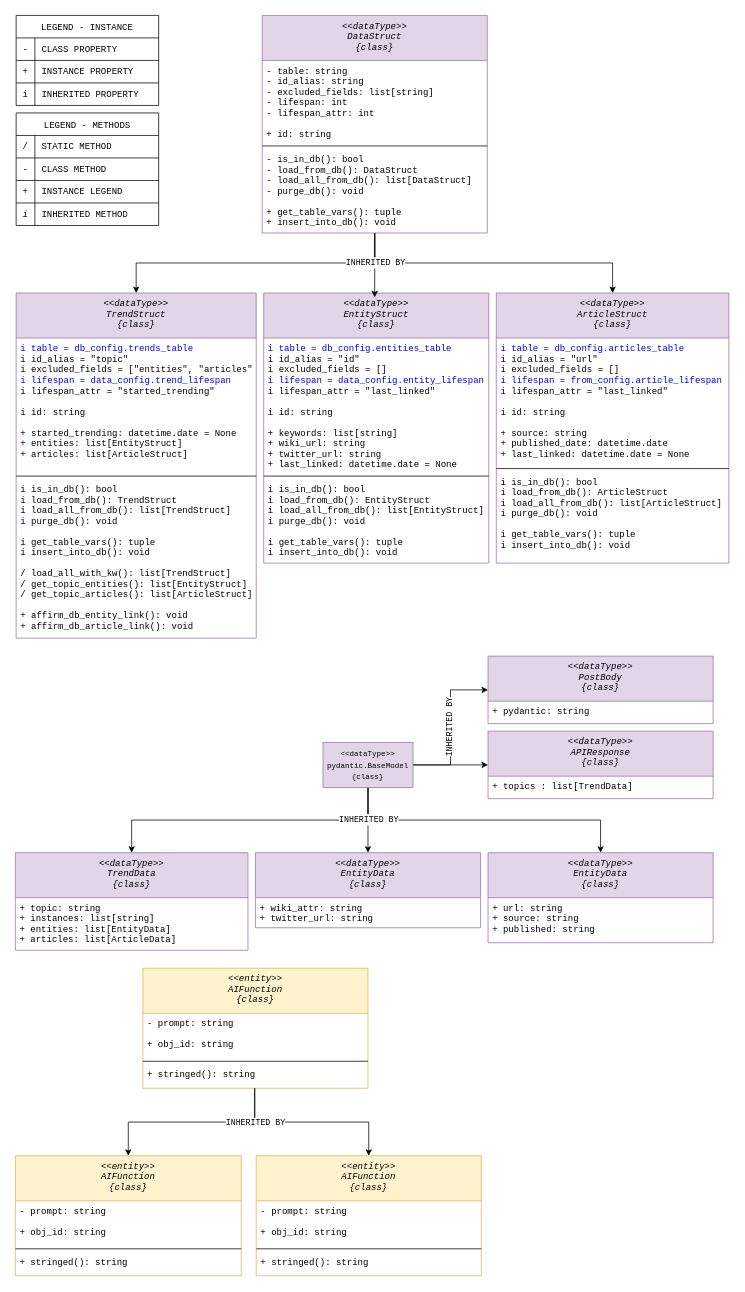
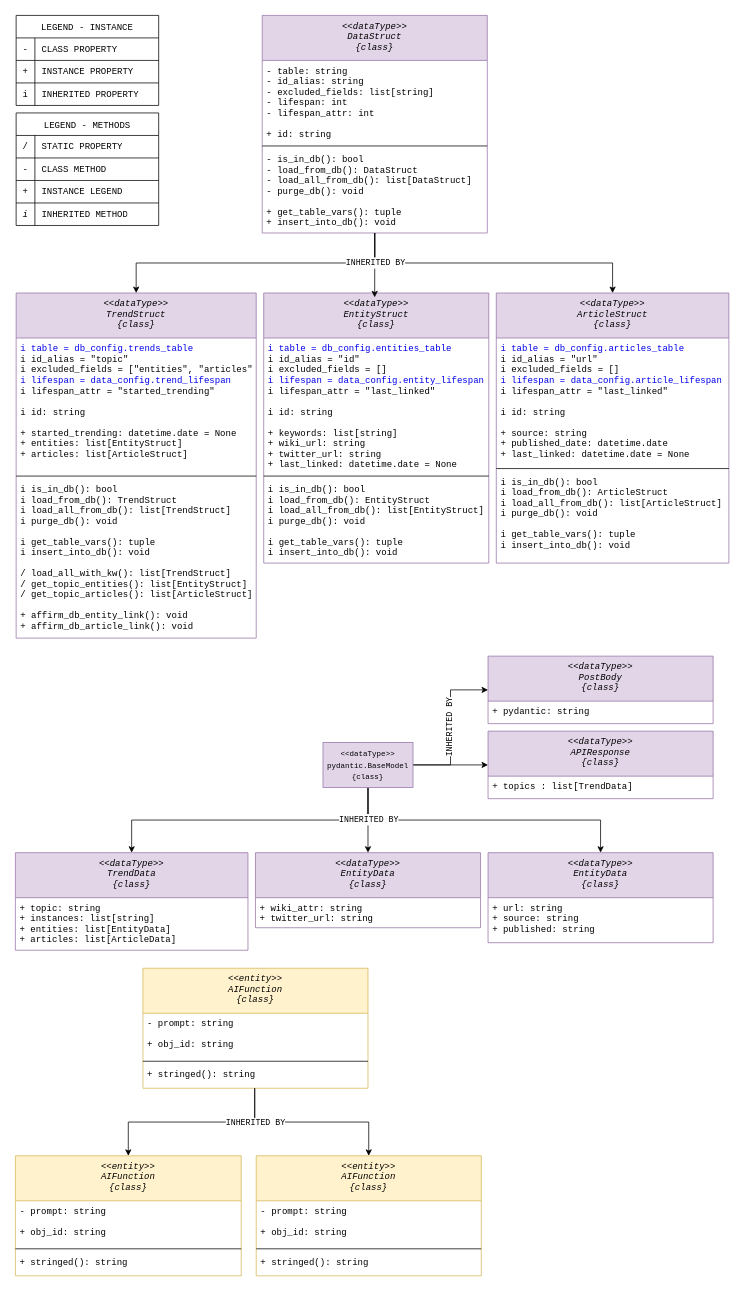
- <mxCell id="19" value="&lt;span style=&quot;font-family: &amp;quot;Courier New&amp;quot;;&quot;&gt;&amp;nbsp;STATIC METHOD&lt;/span&gt;" style="shape=partialRectangle;html=1;whiteSpace=wrap;connectable=0;strokeColor=inherit;overflow=hidden;fillColor=none;top=0;left=0;bottom=0;right=0;pointerEvents=1;align=left;" vertex="1" parent="17"><mxGeometry x="25" width="165" height="30" as="geometry"><mxRectangle width="165" height="30" as="alternateBounds" /></mxGeometry></mxCell>
+ <mxCell id="19" value="&lt;span style=&quot;font-family: &amp;quot;Courier New&amp;quot;;&quot;&gt;&amp;nbsp;STATIC PROPERTY&lt;/span&gt;" style="shape=partialRectangle;html=1;whiteSpace=wrap;connectable=0;strokeColor=inherit;overflow=hidden;fillColor=none;top=0;left=0;bottom=0;right=0;pointerEvents=1;align=left;" vertex="1" parent="17"><mxGeometry x="25" width="165" height="30" as="geometry"><mxRectangle width="165" height="30" as="alternateBounds" /></mxGeometry></mxCell>
- <mxCell id="39" value="&lt;font style=&quot;color: rgb(0, 0, 238);&quot;&gt;i lifespan = from_config.article_lifespan&lt;/font&gt;" style="text;align=left;verticalAlign=top;spacingLeft=4;spacingRight=4;overflow=hidden;rotatable=0;points=[[0,0.5],[1,0.5]];portConstraint=eastwest;fontFamily=Courier New;html=1;spacingTop=-7;" vertex="1" parent="36"><mxGeometry y="110" width="310" height="20" as="geometry" /></mxCell>
+ <mxCell id="39" value="&lt;font style=&quot;color: rgb(0, 0, 238);&quot;&gt;i lifespan = data_config.article_lifespan&lt;/font&gt;" style="text;align=left;verticalAlign=top;spacingLeft=4;spacingRight=4;overflow=hidden;rotatable=0;points=[[0,0.5],[1,0.5]];portConstraint=eastwest;fontFamily=Courier New;html=1;spacingTop=-7;" vertex="1" parent="36"><mxGeometry y="110" width="310" height="20" as="geometry" /></mxCell>
